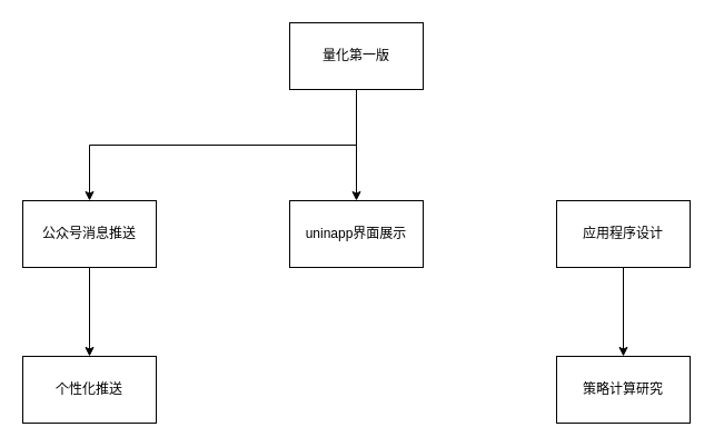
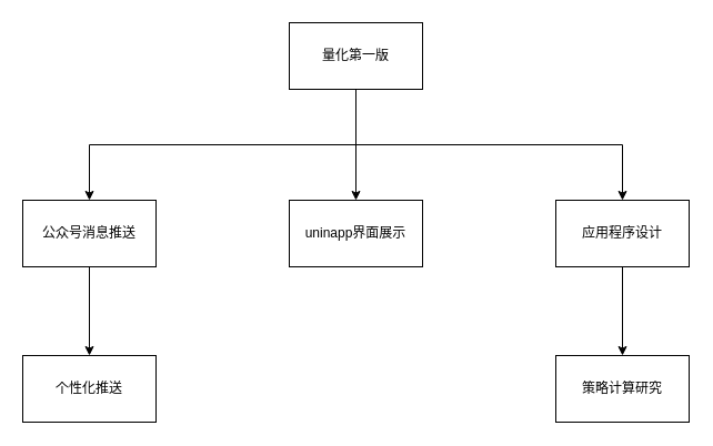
+ <mxCell id="4" style="edgeStyle=orthogonalEdgeStyle;rounded=0;orthogonalLoop=1;jettySize=auto;html=1;entryX=0.5;entryY=0;entryDx=0;entryDy=0;" edge="1" parent="1" source="5" target="7"><mxGeometry relative="1" as="geometry"><Array as="points"><mxPoint x="320" y="130" /><mxPoint x="560" y="130" /></Array></mxGeometry></mxCell>
